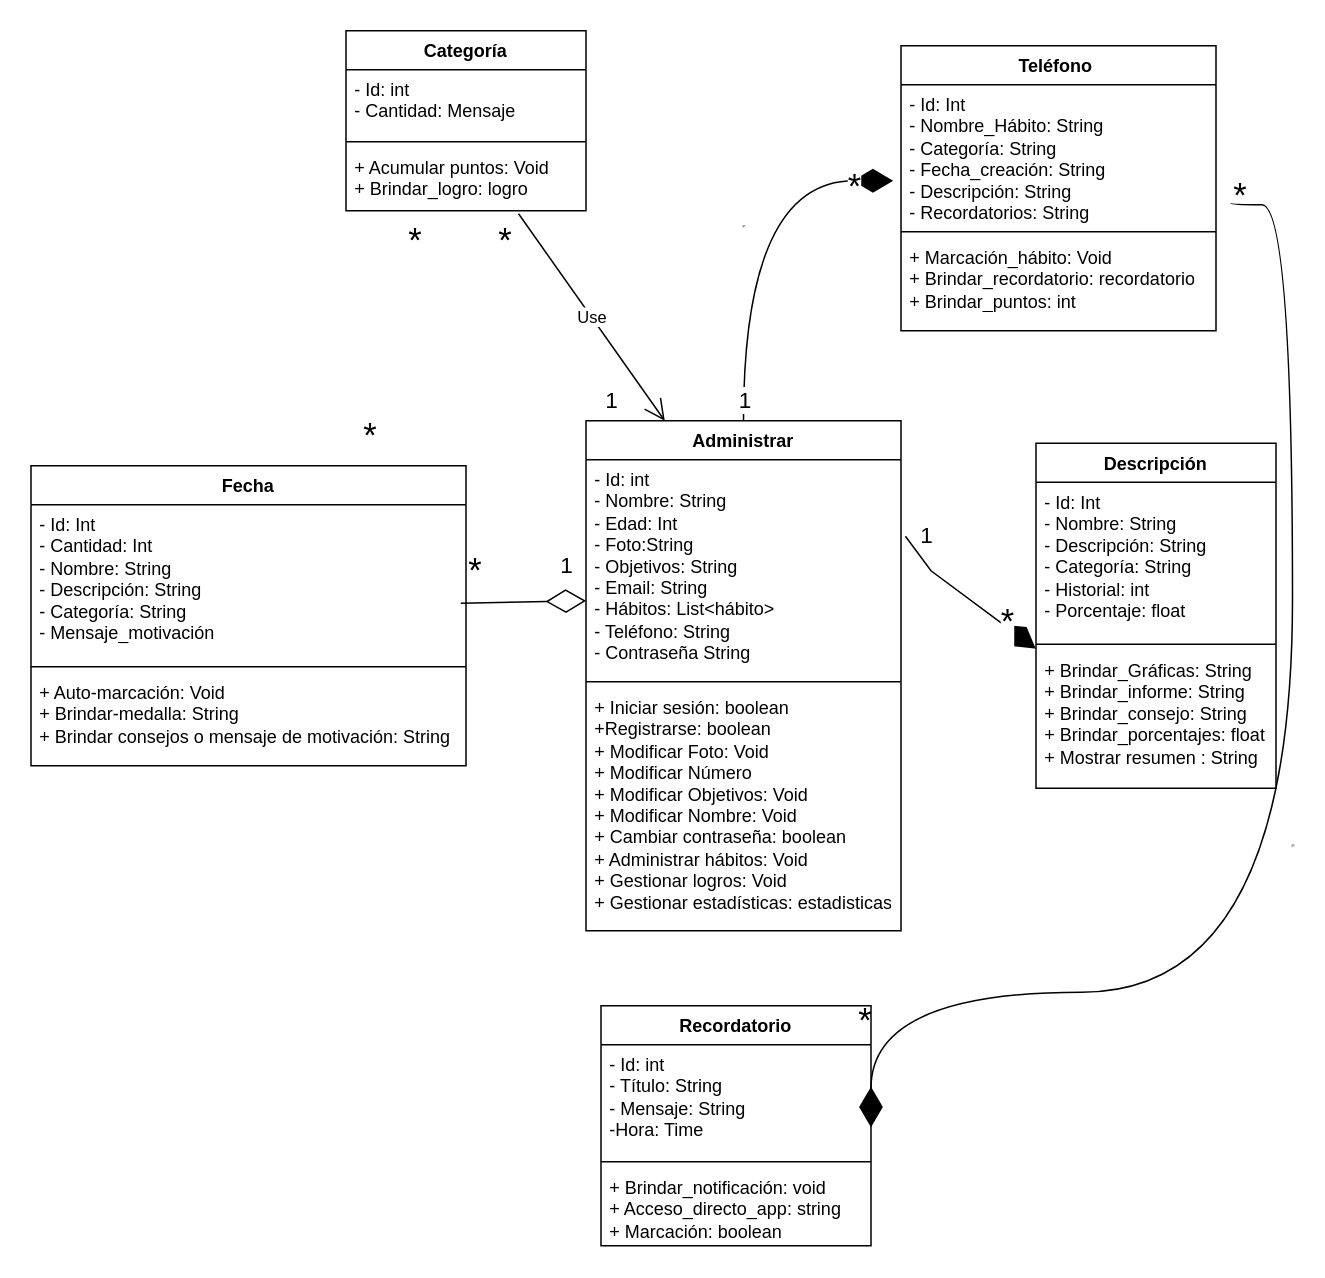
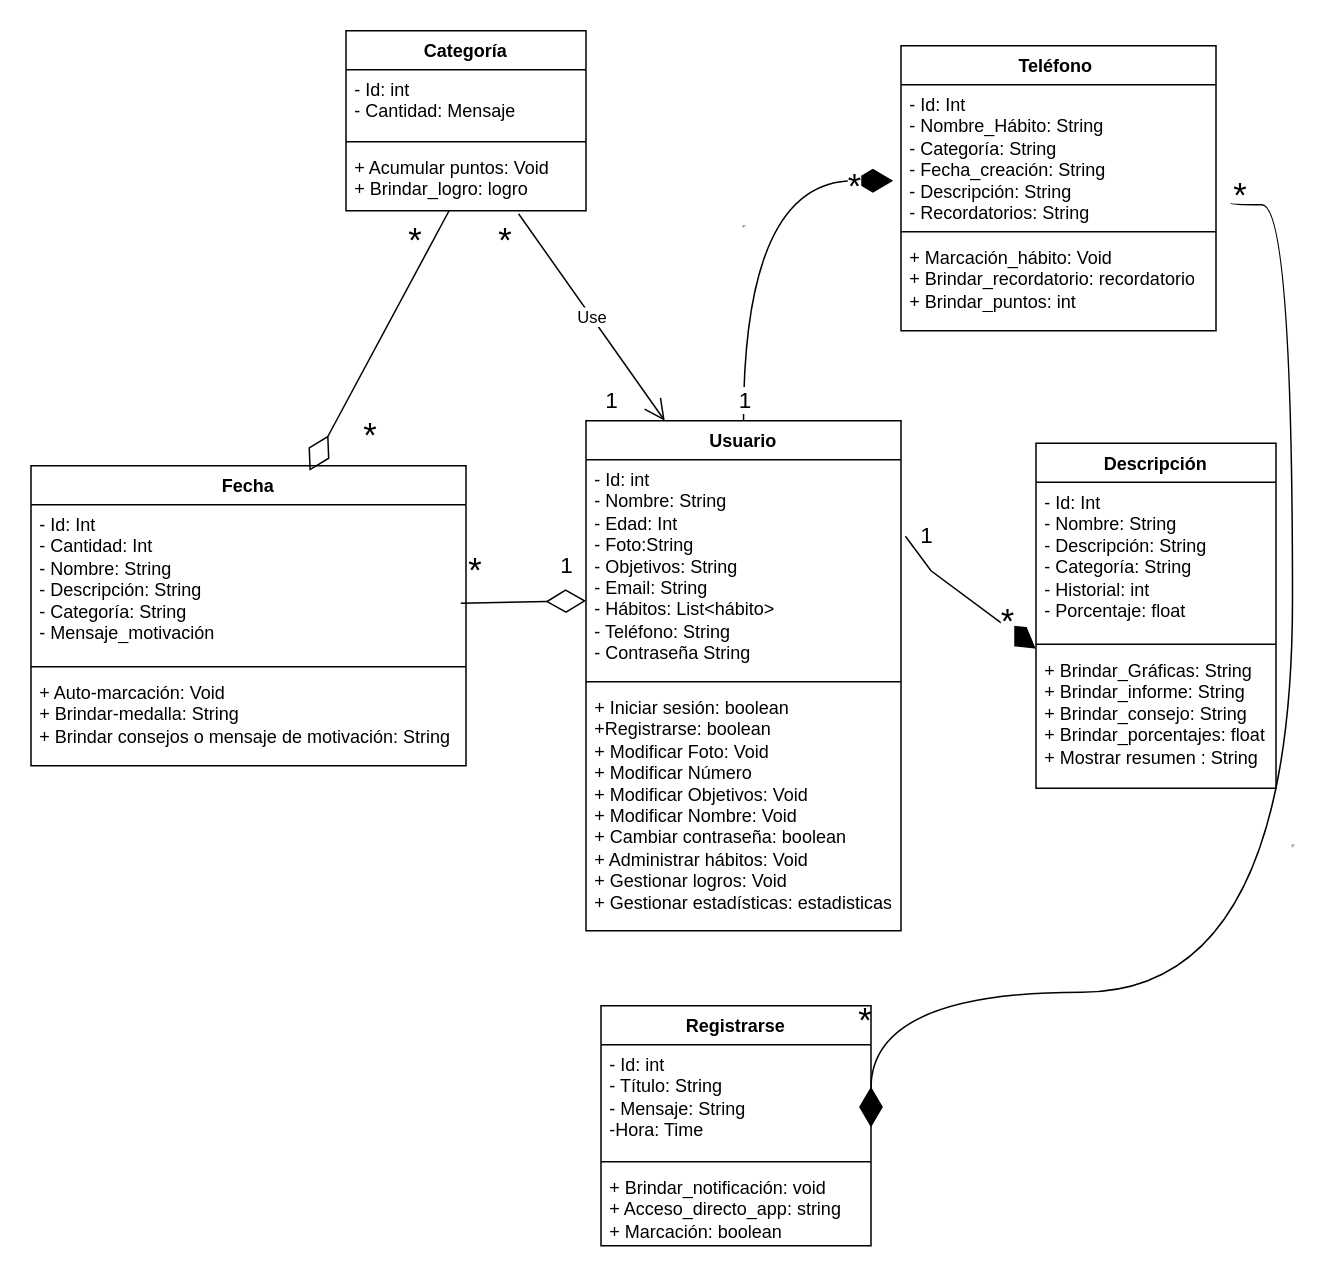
+ <mxCell id="31" value="" style="endArrow=diamondThin;endFill=0;endSize=24;html=1;rounded=0;entryX=0.64;entryY=0.017;entryDx=0;entryDy=0;entryPerimeter=0;" edge="1" parent="1" source="13" target="14"><mxGeometry width="160" relative="1" as="geometry"><mxPoint x="330" y="237" as="sourcePoint" /><mxPoint x="270" y="260" as="targetPoint" /></mxGeometry></mxCell>
- <mxCell id="6" value="Administrar" style="swimlane;fontStyle=1;align=center;verticalAlign=top;childLayout=stackLayout;horizontal=1;startSize=26;horizontalStack=0;resizeParent=1;resizeParentMax=0;resizeLast=0;collapsible=1;marginBottom=0;whiteSpace=wrap;html=1;" vertex="1" parent="1"><mxGeometry x="390" y="280" width="210" height="340" as="geometry"><mxRectangle x="300" y="150" width="80" height="30" as="alternateBounds" /></mxGeometry></mxCell>
+ <mxCell id="6" value="Usuario" style="swimlane;fontStyle=1;align=center;verticalAlign=top;childLayout=stackLayout;horizontal=1;startSize=26;horizontalStack=0;resizeParent=1;resizeParentMax=0;resizeLast=0;collapsible=1;marginBottom=0;whiteSpace=wrap;html=1;" vertex="1" parent="1"><mxGeometry x="390" y="280" width="210" height="340" as="geometry"><mxRectangle x="300" y="150" width="80" height="30" as="alternateBounds" /></mxGeometry></mxCell>
- <mxCell id="22" value="Recordatorio" style="swimlane;fontStyle=1;align=center;verticalAlign=top;childLayout=stackLayout;horizontal=1;startSize=26;horizontalStack=0;resizeParent=1;resizeParentMax=0;resizeLast=0;collapsible=1;marginBottom=0;whiteSpace=wrap;html=1;" vertex="1" parent="1"><mxGeometry x="400" y="670" width="180" height="160" as="geometry" /></mxCell>
+ <mxCell id="22" value="Registrarse" style="swimlane;fontStyle=1;align=center;verticalAlign=top;childLayout=stackLayout;horizontal=1;startSize=26;horizontalStack=0;resizeParent=1;resizeParentMax=0;resizeLast=0;collapsible=1;marginBottom=0;whiteSpace=wrap;html=1;" vertex="1" parent="1"><mxGeometry x="400" y="670" width="180" height="160" as="geometry" /></mxCell>
